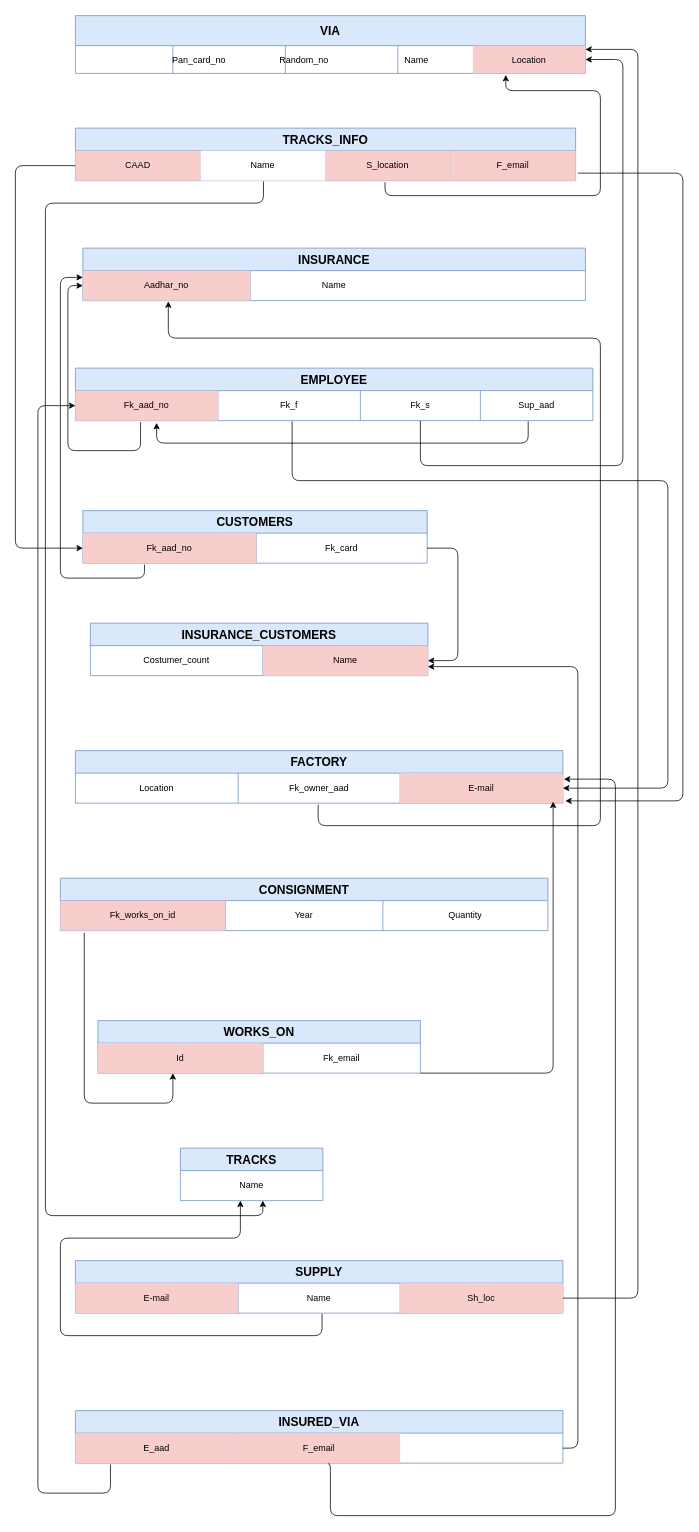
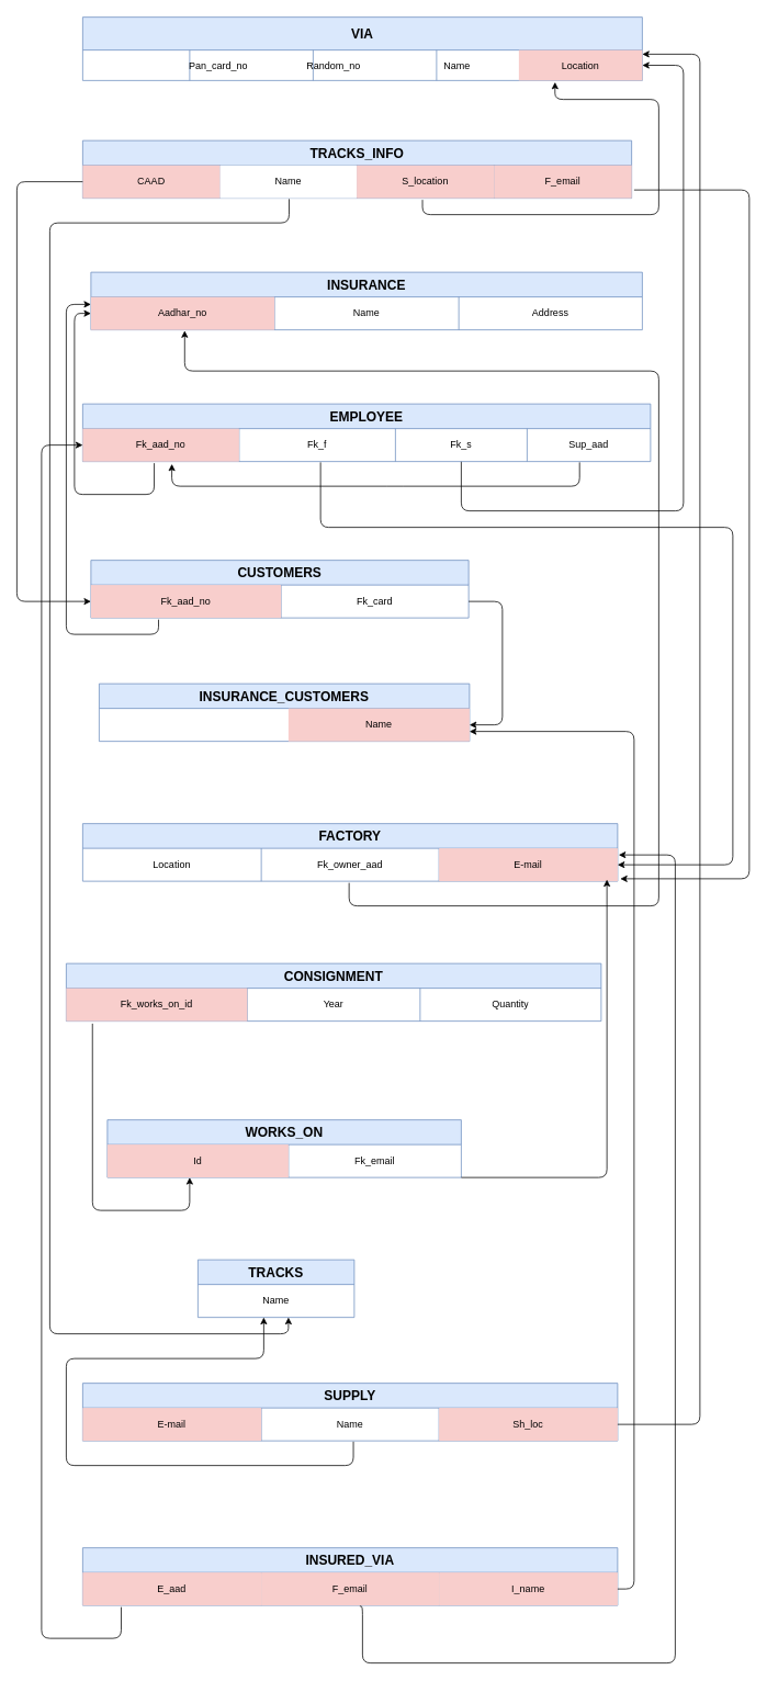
+ <mxCell id="18" value="Address" style="shape=partialRectangle;html=1;whiteSpace=wrap;connectable=0;fillColor=none;top=0;left=0;bottom=0;right=0;overflow=hidden;" parent="15" vertex="1"><mxGeometry x="447" width="223" height="40" as="geometry" /></mxCell>
- <mxCell id="25" value="Costumer_count" style="shape=partialRectangle;html=1;whiteSpace=wrap;connectable=0;fillColor=none;top=0;left=0;bottom=0;right=0;overflow=hidden;" parent="24" vertex="1"><mxGeometry width="230" height="40" as="geometry" /></mxCell>
+ <mxCell id="45" value="I_name" style="shape=partialRectangle;html=1;whiteSpace=wrap;connectable=0;fillColor=#f8cecc;top=0;left=0;bottom=0;right=0;overflow=hidden;strokeColor=#b85450;" parent="42" vertex="1"><mxGeometry x="433" width="217" height="40" as="geometry" /></mxCell>
